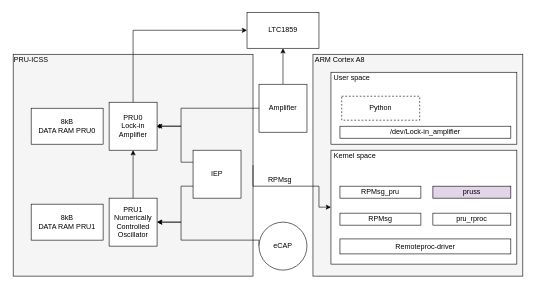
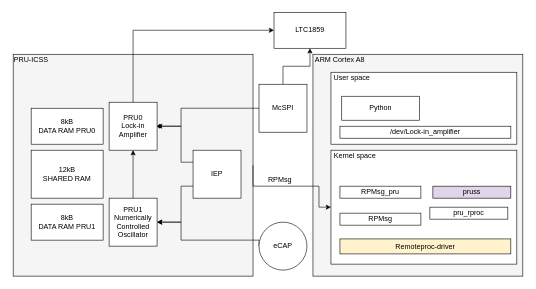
- <mxCell id="18" value="LTC1859" style="rounded=0;whiteSpace=wrap;html=1;" parent="1" vertex="1"><mxGeometry x="411" y="20" width="120" height="60" as="geometry" /></mxCell>
+ <mxCell id="18" value="LTC1859" style="rounded=0;whiteSpace=wrap;html=1;" parent="1" vertex="1"><mxGeometry x="456" y="20" width="120" height="60" as="geometry" /></mxCell>
- <mxCell id="17" value="Amplifier" style="whiteSpace=wrap;html=1;aspect=fixed;" parent="1" vertex="1"><mxGeometry x="431" y="140" width="80" height="80" as="geometry" /></mxCell>
+ <mxCell id="17" value="McSPI" style="whiteSpace=wrap;html=1;aspect=fixed;" parent="1" vertex="1"><mxGeometry x="431" y="140" width="80" height="80" as="geometry" /></mxCell>
- <mxCell id="33" value="Python&lt;br&gt;" style="rounded=0;whiteSpace=wrap;html=1;dashed=1;" parent="1" vertex="1"><mxGeometry x="569" y="160" width="130" height="40" as="geometry" /></mxCell>
+ <mxCell id="33" value="Python&lt;br&gt;" style="rounded=0;whiteSpace=wrap;html=1;" parent="1" vertex="1"><mxGeometry x="569" y="160" width="130" height="40" as="geometry" /></mxCell>
+ <mxCell id="9" value="12kB&lt;br&gt;SHARED RAM" style="rounded=0;whiteSpace=wrap;html=1;" parent="1" vertex="1"><mxGeometry x="51" y="250" width="120" height="80" as="geometry" /></mxCell>
- <mxCell id="30" value="pru_rproc" style="rounded=0;whiteSpace=wrap;html=1;" parent="1" vertex="1"><mxGeometry x="721" y="355" width="130" height="20" as="geometry" /></mxCell>
+ <mxCell id="30" value="pru_rproc" style="rounded=0;whiteSpace=wrap;html=1;" parent="1" vertex="1"><mxGeometry x="716" y="345" width="130" height="20" as="geometry" /></mxCell>
- <mxCell id="27" value="Remoteproc-driver" style="rounded=0;whiteSpace=wrap;html=1;" parent="1" vertex="1"><mxGeometry x="566" y="398" width="285" height="25" as="geometry" /></mxCell>
+ <mxCell id="27" value="Remoteproc-driver" style="rounded=0;whiteSpace=wrap;html=1;fillColor=#fff2cc;" parent="1" vertex="1"><mxGeometry x="566" y="398" width="285" height="25" as="geometry" /></mxCell>
